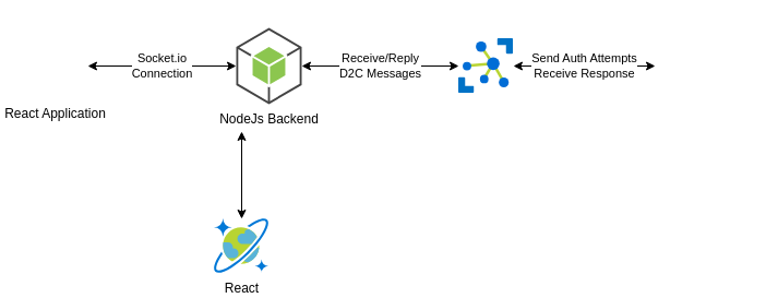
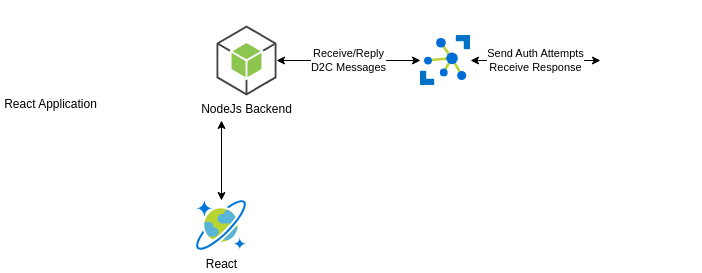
- <mxCell id="2" value="Socket.io &lt;br&gt;Connection" style="edgeStyle=none;rounded=0;orthogonalLoop=1;jettySize=auto;html=1;startArrow=classic;startFill=1;entryX=0;entryY=0.5;entryDx=0;entryDy=0;entryPerimeter=0;" edge="1" parent="1" source="3" target="5"><mxGeometry relative="1" as="geometry"><mxPoint x="160" y="60" as="targetPoint" /></mxGeometry></mxCell>
